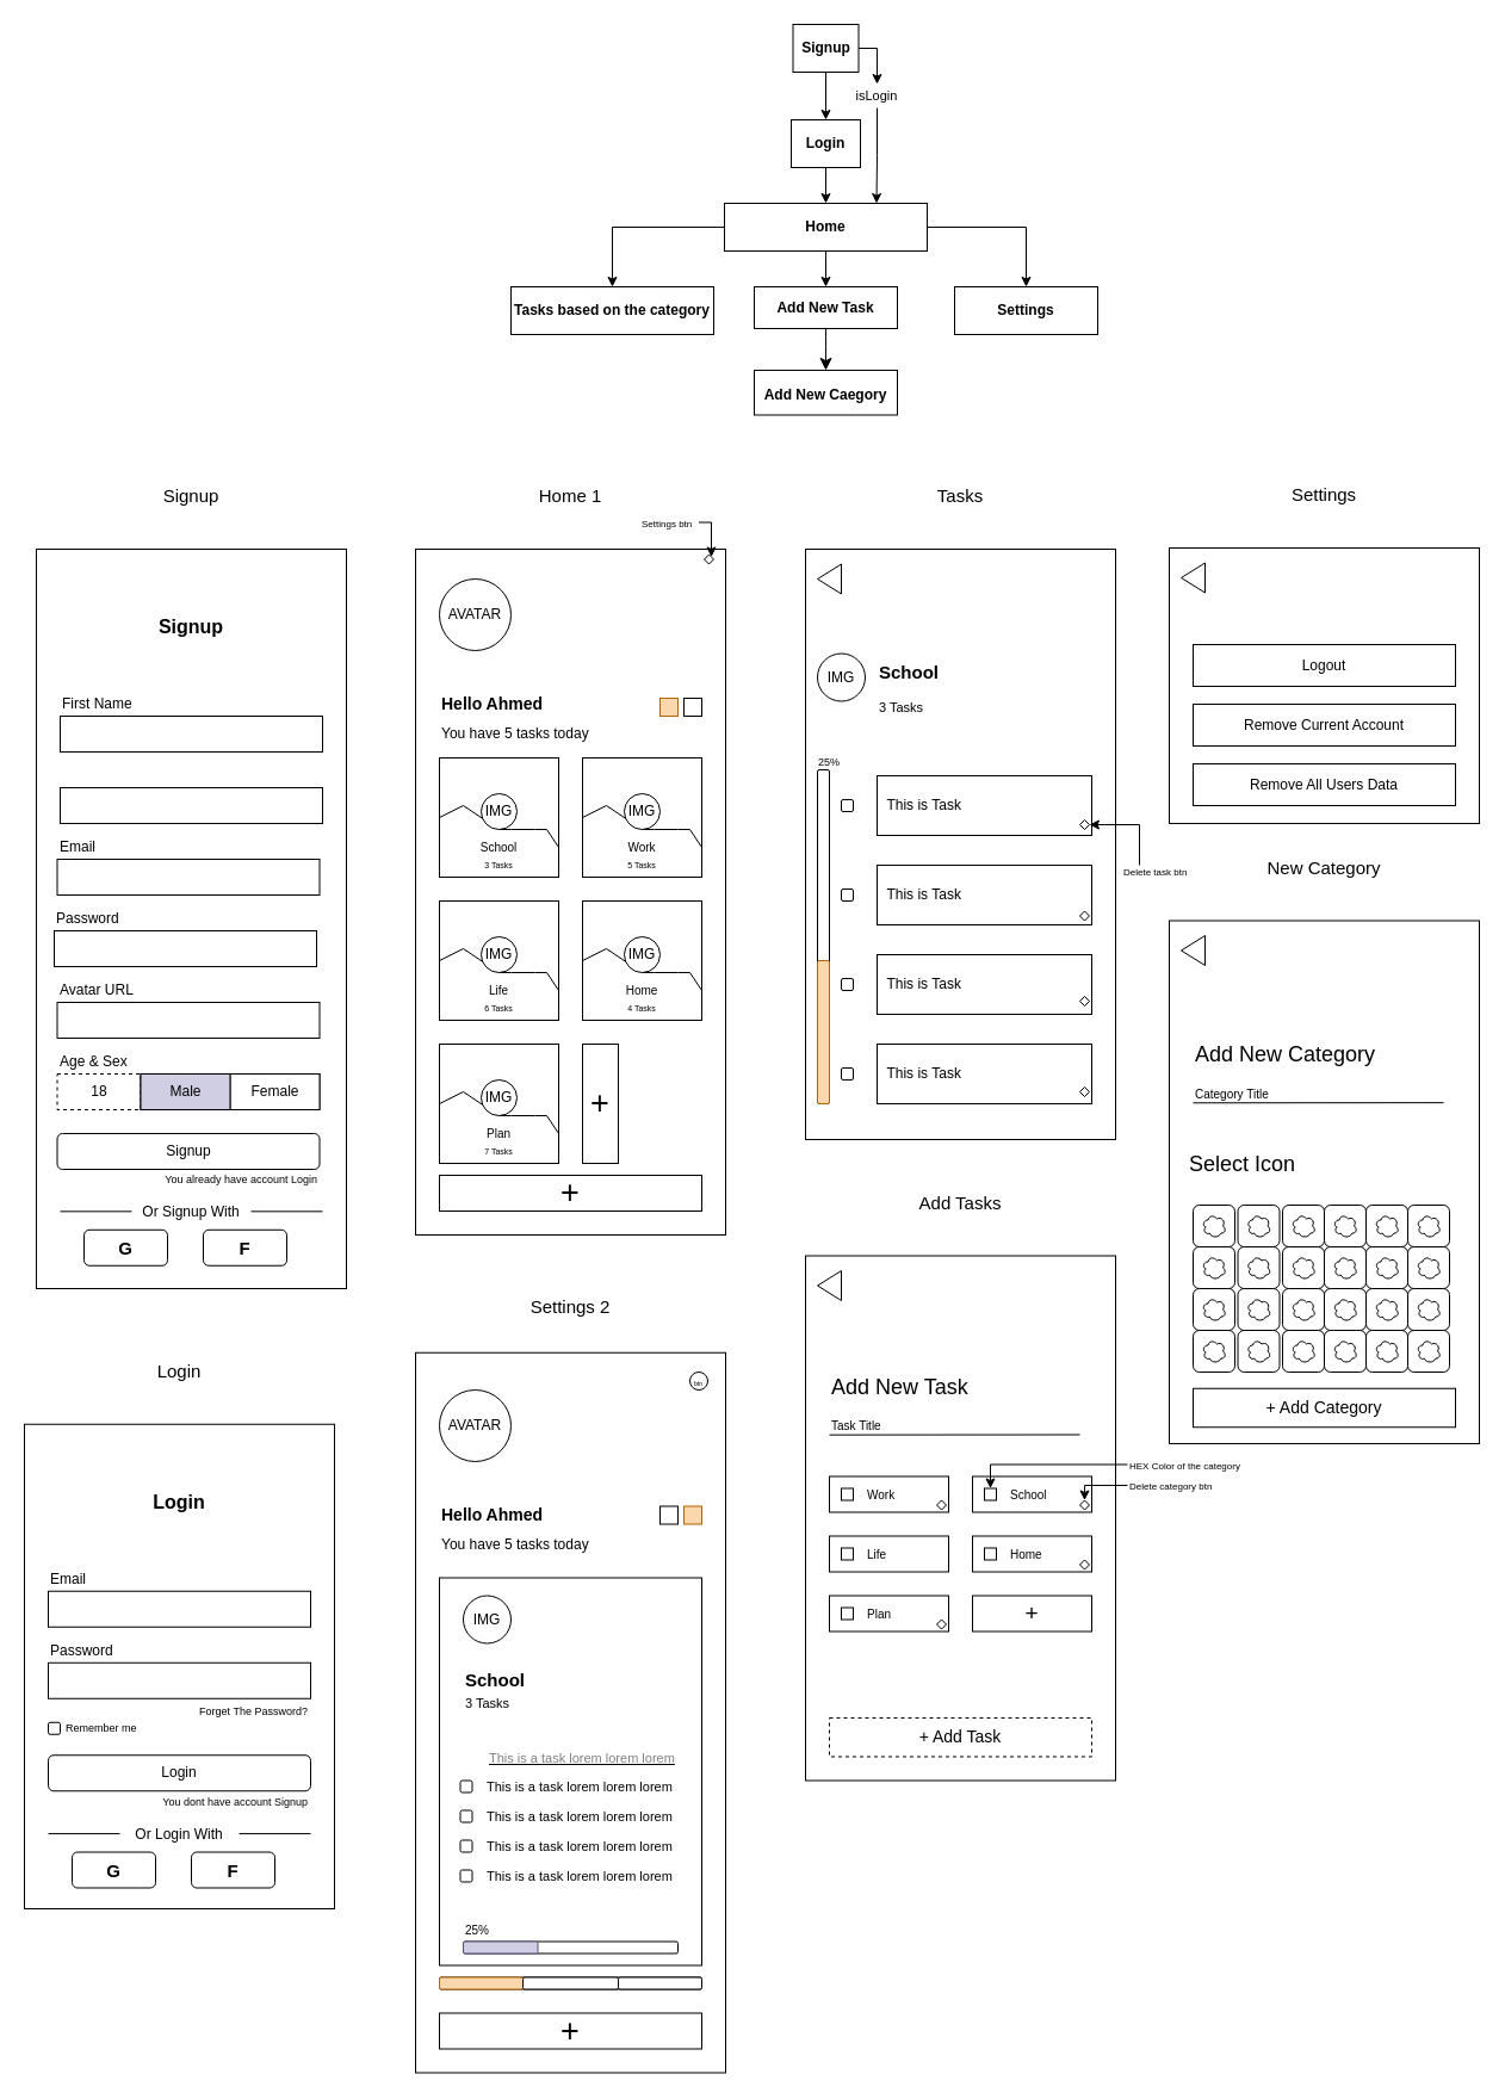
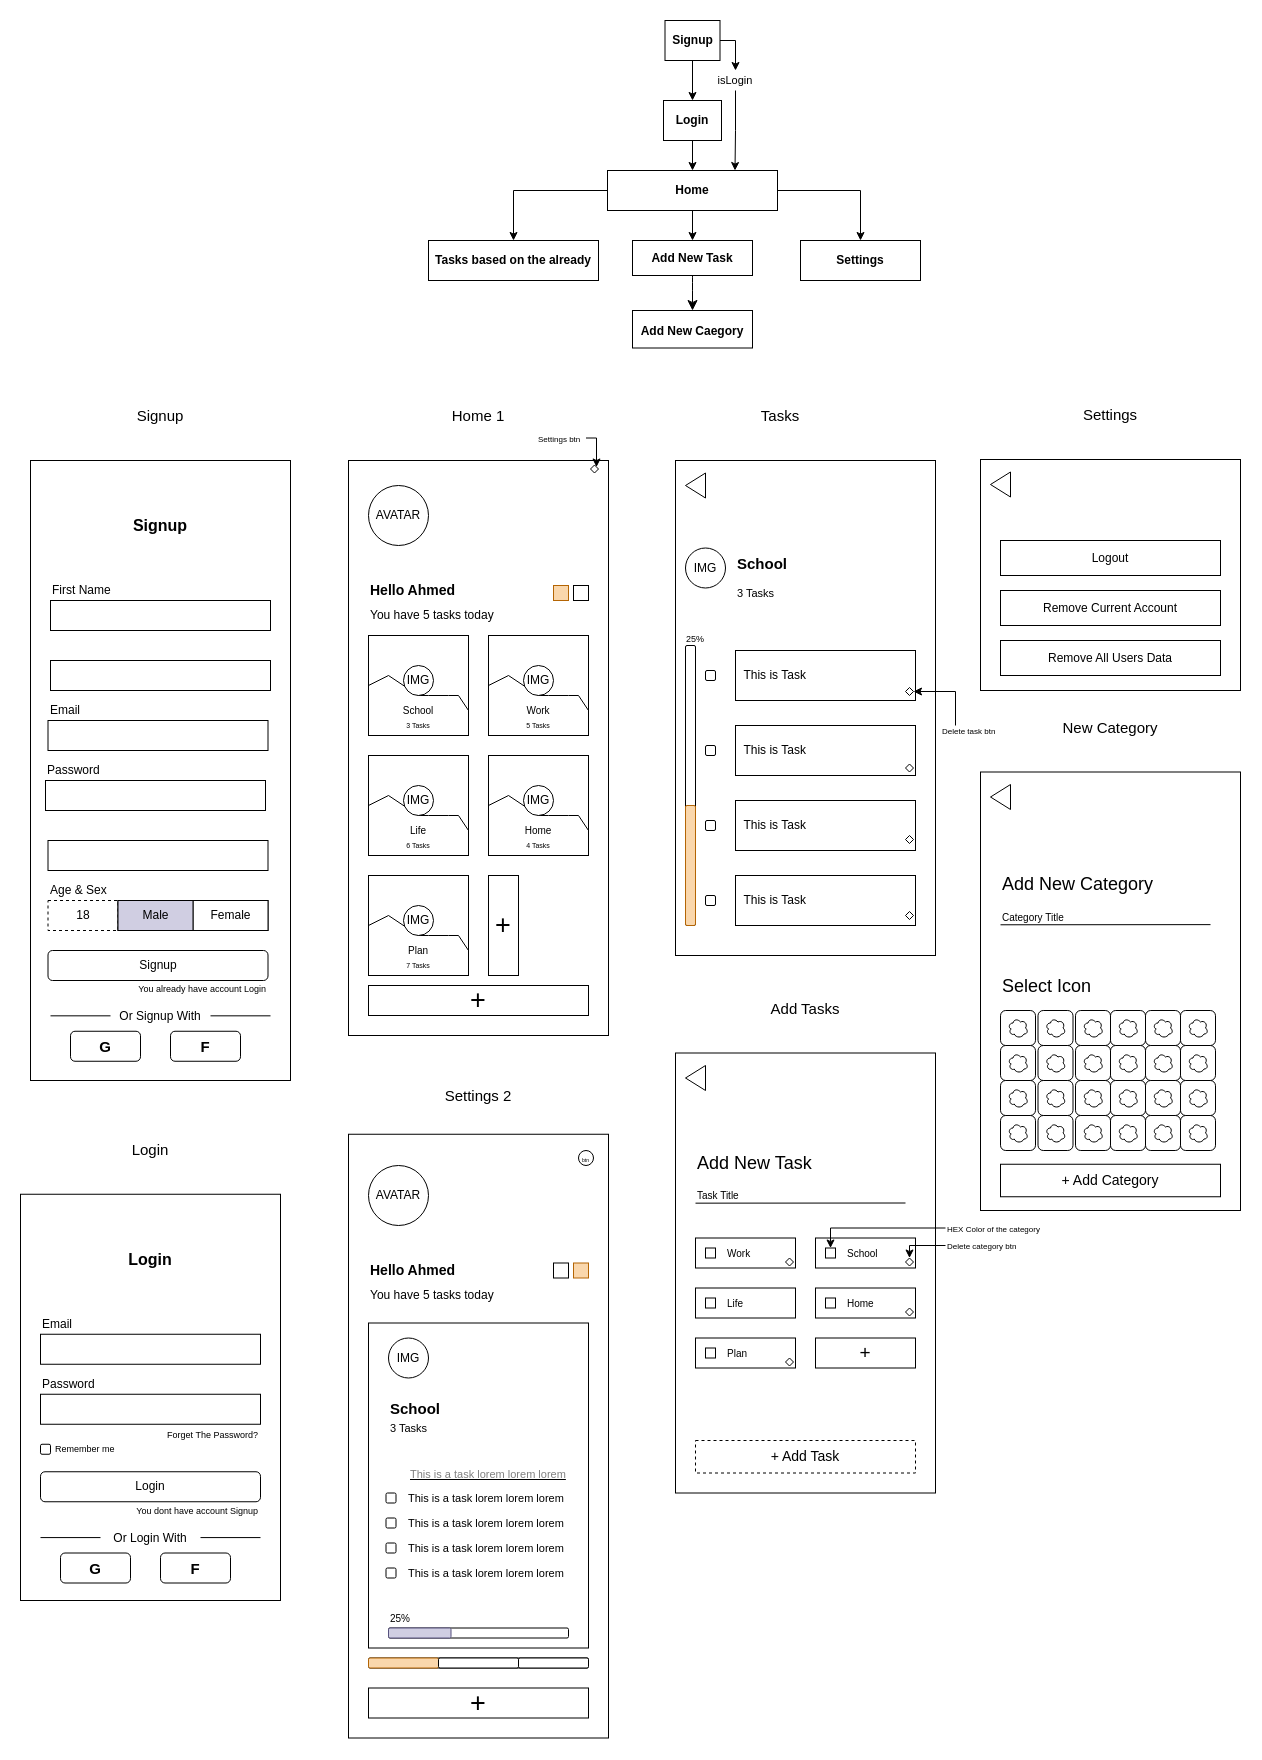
- <mxCell id="8" value="&lt;b&gt;Tasks based on the category&lt;/b&gt;" style="rounded=0;whiteSpace=wrap;html=1;" parent="1" vertex="1"><mxGeometry x="428" y="240" width="170" height="40" as="geometry" /></mxCell>
+ <mxCell id="8" value="&lt;b&gt;Tasks based on the already&lt;/b&gt;" style="rounded=0;whiteSpace=wrap;html=1;" parent="1" vertex="1"><mxGeometry x="428" y="240" width="170" height="40" as="geometry" /></mxCell>
- <mxCell id="111" value="&lt;font style=&quot;font-size: 15px;&quot;&gt;Tasks&lt;/font&gt;" style="text;html=1;strokeColor=none;fillColor=none;align=center;verticalAlign=middle;whiteSpace=wrap;rounded=0;" parent="1" vertex="1"><mxGeometry x="755" y="400" width="100" height="30" as="geometry" /></mxCell>
+ <mxCell id="111" value="&lt;font style=&quot;font-size: 15px;&quot;&gt;Tasks&lt;/font&gt;" style="text;html=1;strokeColor=none;fillColor=none;align=center;verticalAlign=middle;whiteSpace=wrap;rounded=0;" parent="1" vertex="1"><mxGeometry x="730" y="400" width="100" height="30" as="geometry" /></mxCell>
- <mxCell id="16" value="Avatar URL" style="text;html=1;strokeColor=none;fillColor=none;align=left;verticalAlign=middle;whiteSpace=wrap;rounded=0;" parent="1" vertex="1"><mxGeometry x="47.5" y="820" width="220" height="20" as="geometry" /></mxCell>
- <mxCell id="165" value="&lt;span style=&quot;font-size: 18px;&quot;&gt;Select Icon&lt;/span&gt;" style="text;html=1;strokeColor=none;fillColor=none;align=left;verticalAlign=middle;whiteSpace=wrap;rounded=0;" parent="1" vertex="1"><mxGeometry x="995" y="960.75" width="210" height="30" as="geometry" /></mxCell>
+ <mxCell id="165" value="&lt;span style=&quot;font-size: 18px;&quot;&gt;Select Icon&lt;/span&gt;" style="text;html=1;strokeColor=none;fillColor=none;align=left;verticalAlign=middle;whiteSpace=wrap;rounded=0;" parent="1" vertex="1"><mxGeometry x="1000" y="970.75" width="210" height="30" as="geometry" /></mxCell>
